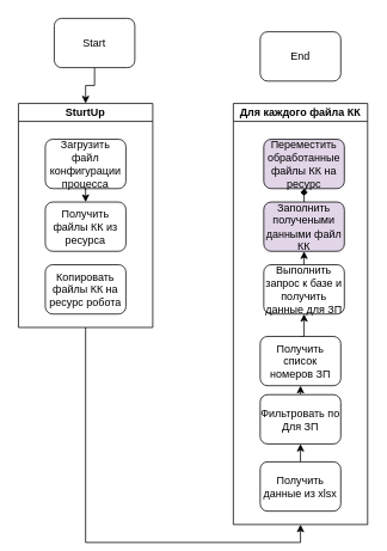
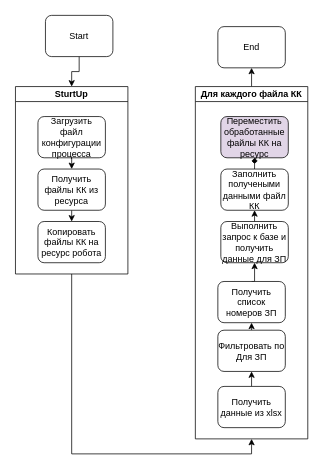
+ <mxCell id="11" style="edgeStyle=orthogonalEdgeStyle;rounded=0;orthogonalLoop=1;jettySize=auto;html=1;exitX=0.5;exitY=0;exitDx=0;exitDy=0;entryX=0.5;entryY=1;entryDx=0;entryDy=0;" edge="1" parent="1" source="12" target="24"><mxGeometry relative="1" as="geometry" /></mxCell>
- <mxCell id="22" value="Заполнить получеными данными файл КК" style="rounded=1;whiteSpace=wrap;html=1;fontSize=12;glass=0;strokeWidth=1;shadow=0;fillColor=#e1d5e7;" vertex="1" parent="12"><mxGeometry x="34" y="110" width="90" height="55" as="geometry" /></mxCell>
+ <mxCell id="22" value="Заполнить получеными данными файл КК" style="rounded=1;whiteSpace=wrap;html=1;fontSize=12;glass=0;strokeWidth=1;shadow=0;" vertex="1" parent="12"><mxGeometry x="34" y="110" width="90" height="55" as="geometry" /></mxCell>
+ <mxCell id="8" style="edgeStyle=orthogonalEdgeStyle;rounded=0;orthogonalLoop=1;jettySize=auto;html=1;exitX=0.5;exitY=1;exitDx=0;exitDy=0;entryX=0.5;entryY=0;entryDx=0;entryDy=0;" edge="1" parent="5" source="9" target="10"><mxGeometry relative="1" as="geometry" /></mxCell>
